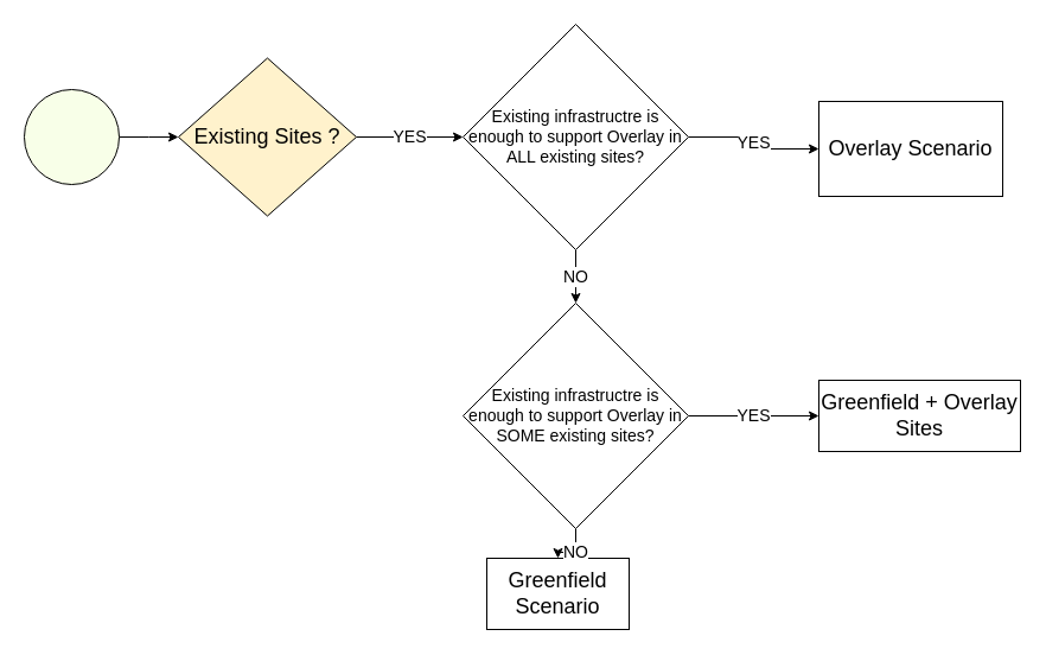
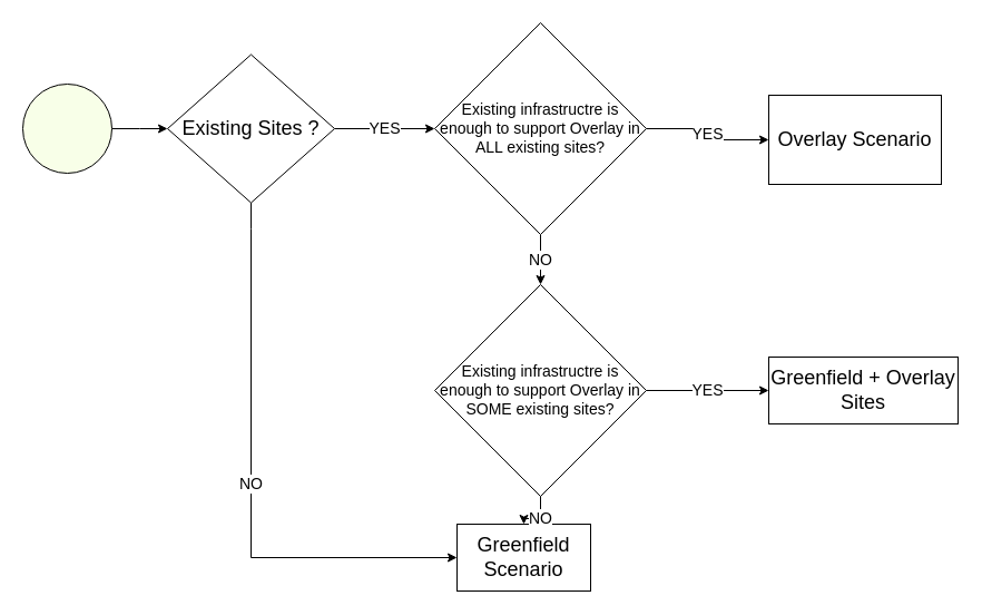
- <mxCell id="6" value="&lt;font style=&quot;font-size: 18px&quot;&gt;Existing Sites ?&lt;/font&gt;" style="rhombus;whiteSpace=wrap;html=1;fillColor=#fff2cc;" parent="1" vertex="1"><mxGeometry x="150" y="48.5" width="150" height="133" as="geometry" /></mxCell>
+ <mxCell id="6" value="&lt;font style=&quot;font-size: 18px&quot;&gt;Existing Sites ?&lt;/font&gt;" style="rhombus;whiteSpace=wrap;html=1;" parent="1" vertex="1"><mxGeometry x="150" y="48.5" width="150" height="133" as="geometry" /></mxCell>
+ <mxCell id="5" value="&lt;font style=&quot;font-size: 14px&quot;&gt;NO&lt;/font&gt;" style="edgeStyle=orthogonalEdgeStyle;rounded=0;orthogonalLoop=1;jettySize=auto;html=1;" parent="1" source="6" target="10" edge="1"><mxGeometry relative="1" as="geometry"><Array as="points"><mxPoint x="225" y="205" /><mxPoint x="225" y="205" /></Array></mxGeometry></mxCell>
